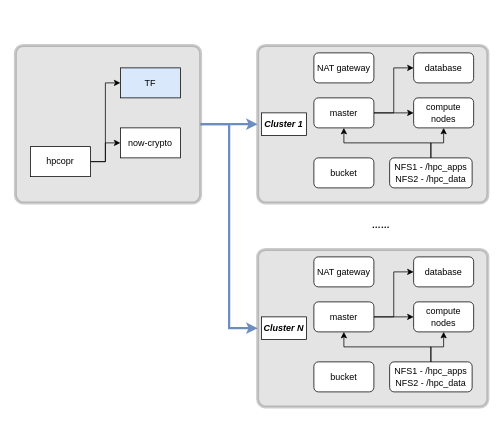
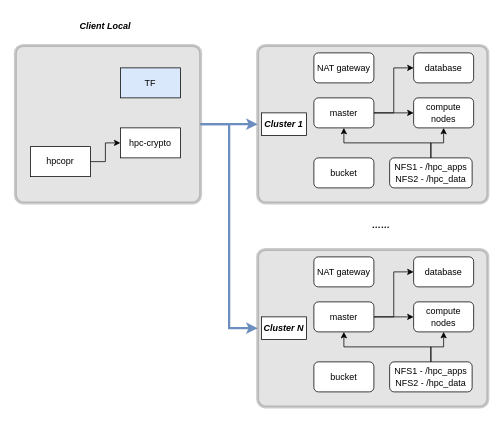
+ <mxCell id="11" value="Client Local" style="text;html=1;strokeColor=none;fillColor=none;align=center;verticalAlign=middle;whiteSpace=wrap;rounded=0;fontStyle=3" parent="1" vertex="1"><mxGeometry x="40" y="20" width="200" height="30" as="geometry" /></mxCell>
- <mxCell id="5" style="edgeStyle=orthogonalEdgeStyle;rounded=0;orthogonalLoop=1;jettySize=auto;html=1;exitX=1;exitY=0.5;exitDx=0;exitDy=0;entryX=0;entryY=0.5;entryDx=0;entryDy=0;" parent="1" source="7" target="10" edge="1"><mxGeometry relative="1" as="geometry" /></mxCell>
- <mxCell id="8" value="now-crypto" style="rounded=0;whiteSpace=wrap;html=1;" parent="1" vertex="1"><mxGeometry x="160" y="170" width="80" height="40" as="geometry" /></mxCell>
+ <mxCell id="8" value="hpc-crypto" style="rounded=0;whiteSpace=wrap;html=1;" parent="1" vertex="1"><mxGeometry x="160" y="170" width="80" height="40" as="geometry" /></mxCell>
